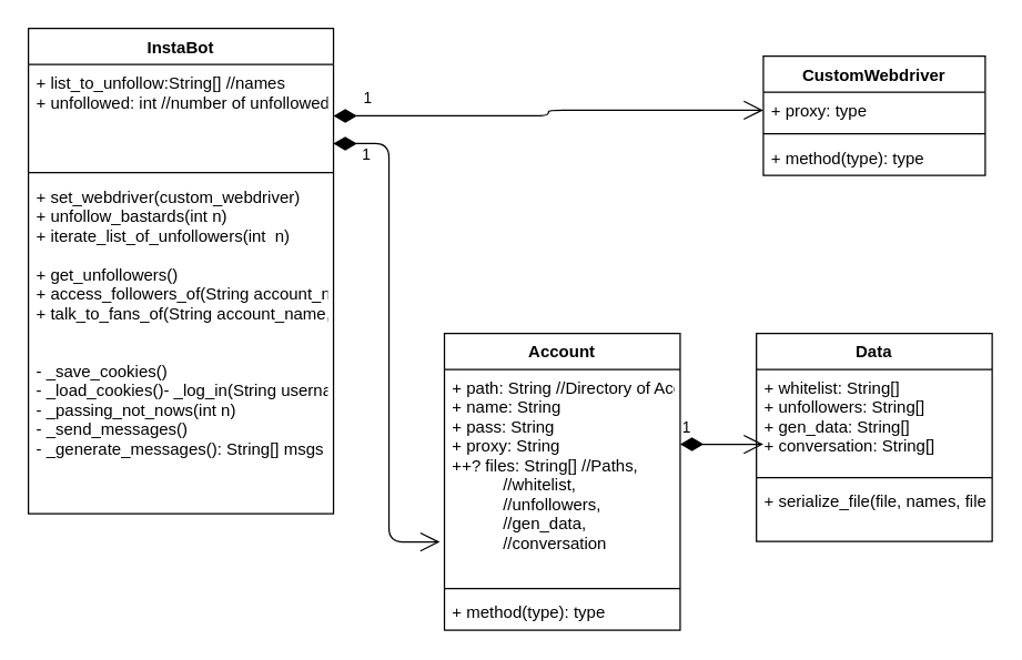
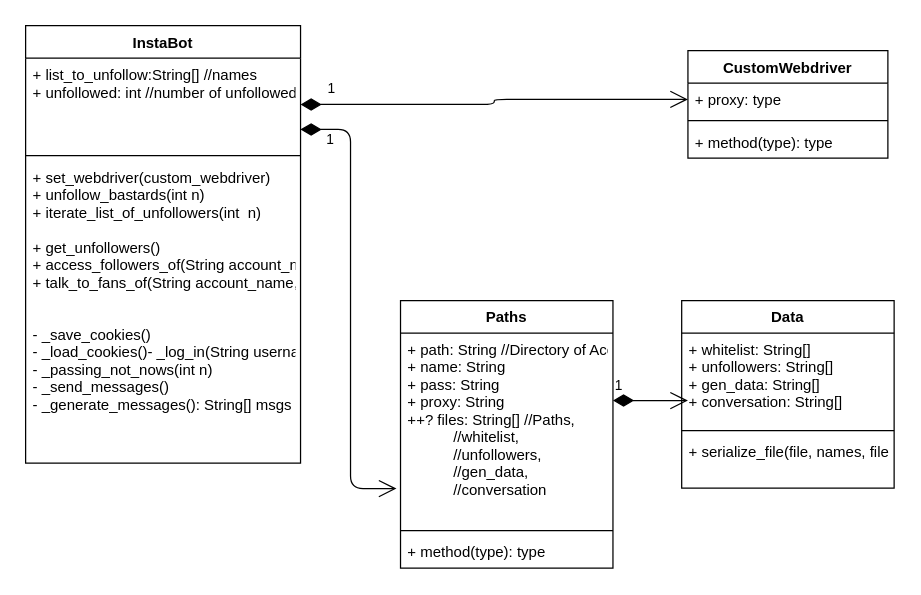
- <mxCell id="10" value="Account" style="swimlane;fontStyle=1;align=center;verticalAlign=top;childLayout=stackLayout;horizontal=1;startSize=26;horizontalStack=0;resizeParent=1;resizeParentMax=0;resizeLast=0;collapsible=1;marginBottom=0;" vertex="1" parent="1"><mxGeometry x="320" y="240" width="170" height="214" as="geometry" /></mxCell>
+ <mxCell id="10" value="Paths" style="swimlane;fontStyle=1;align=center;verticalAlign=top;childLayout=stackLayout;horizontal=1;startSize=26;horizontalStack=0;resizeParent=1;resizeParentMax=0;resizeLast=0;collapsible=1;marginBottom=0;" vertex="1" parent="1"><mxGeometry x="320" y="240" width="170" height="214" as="geometry" /></mxCell>
